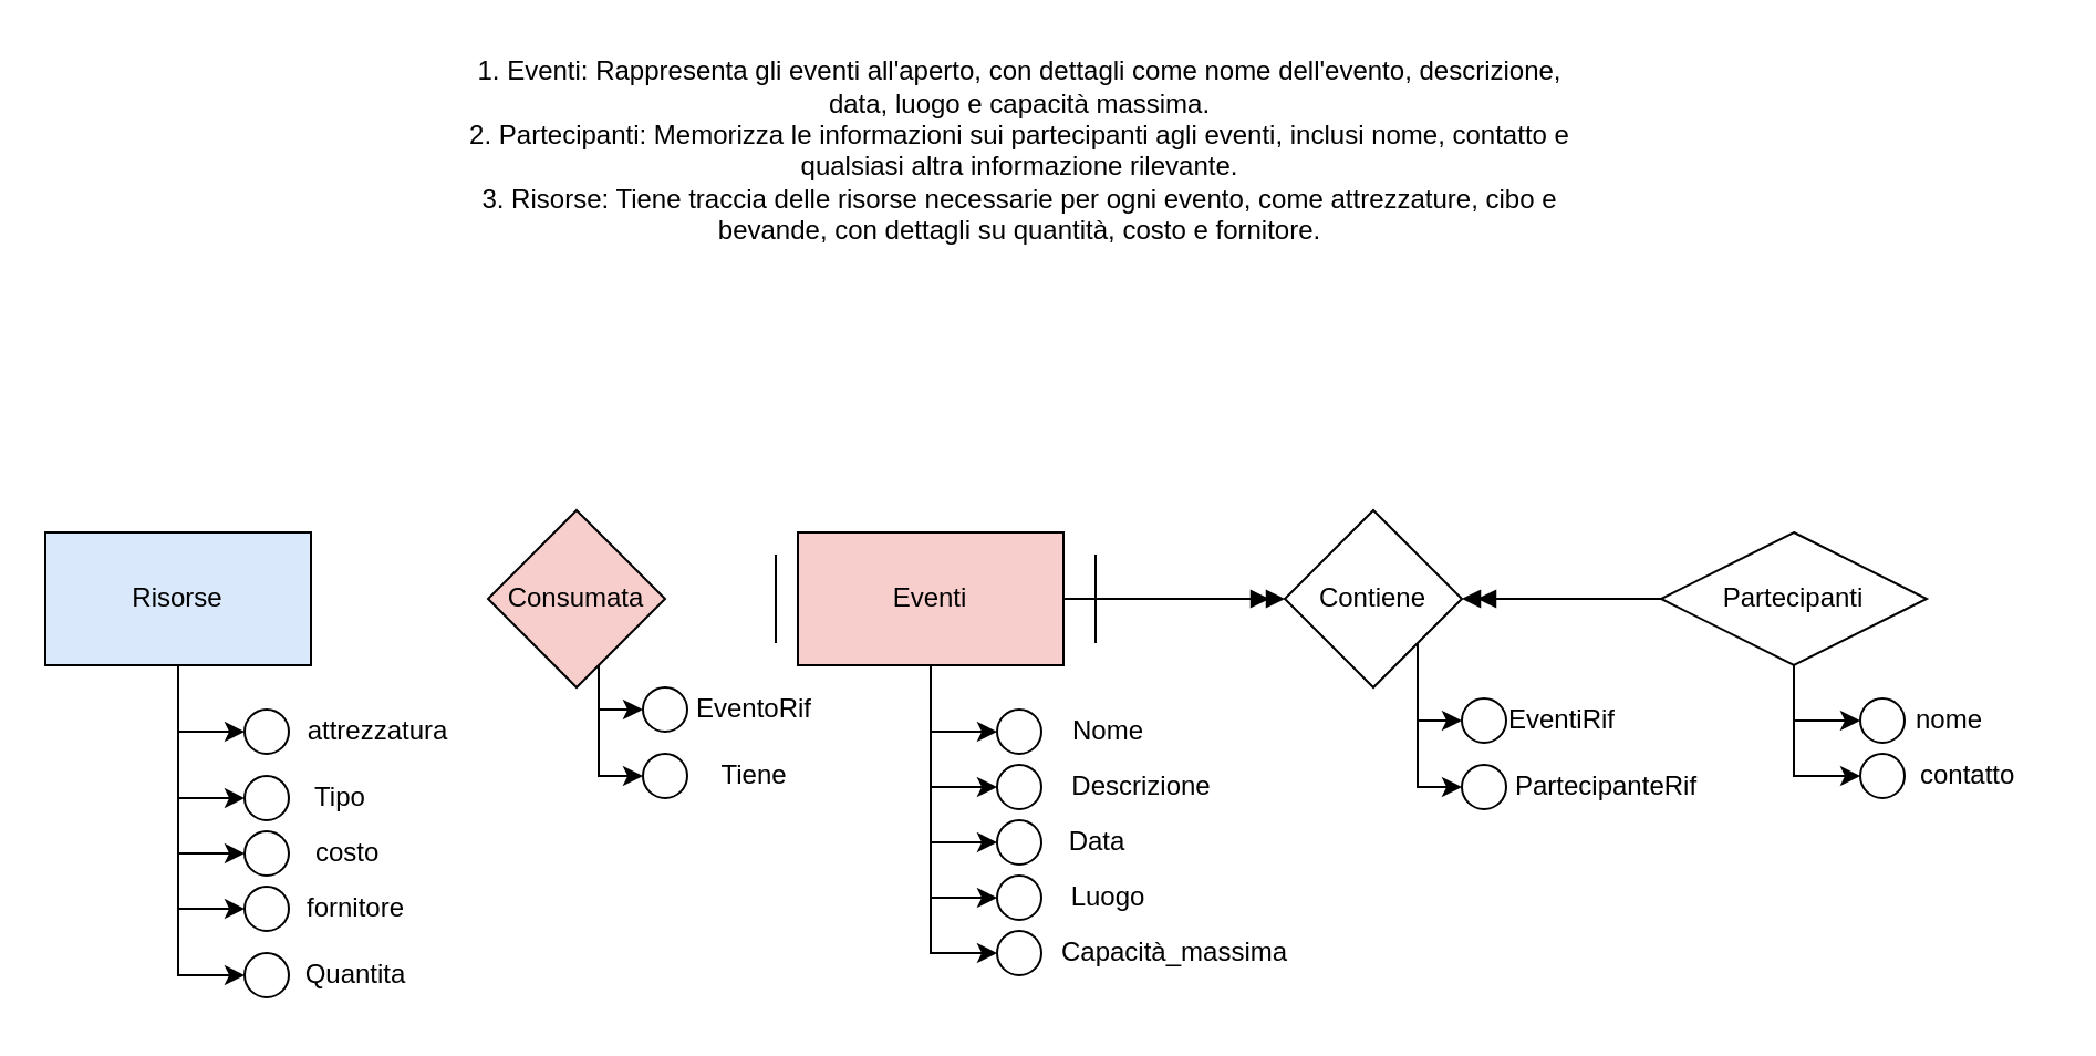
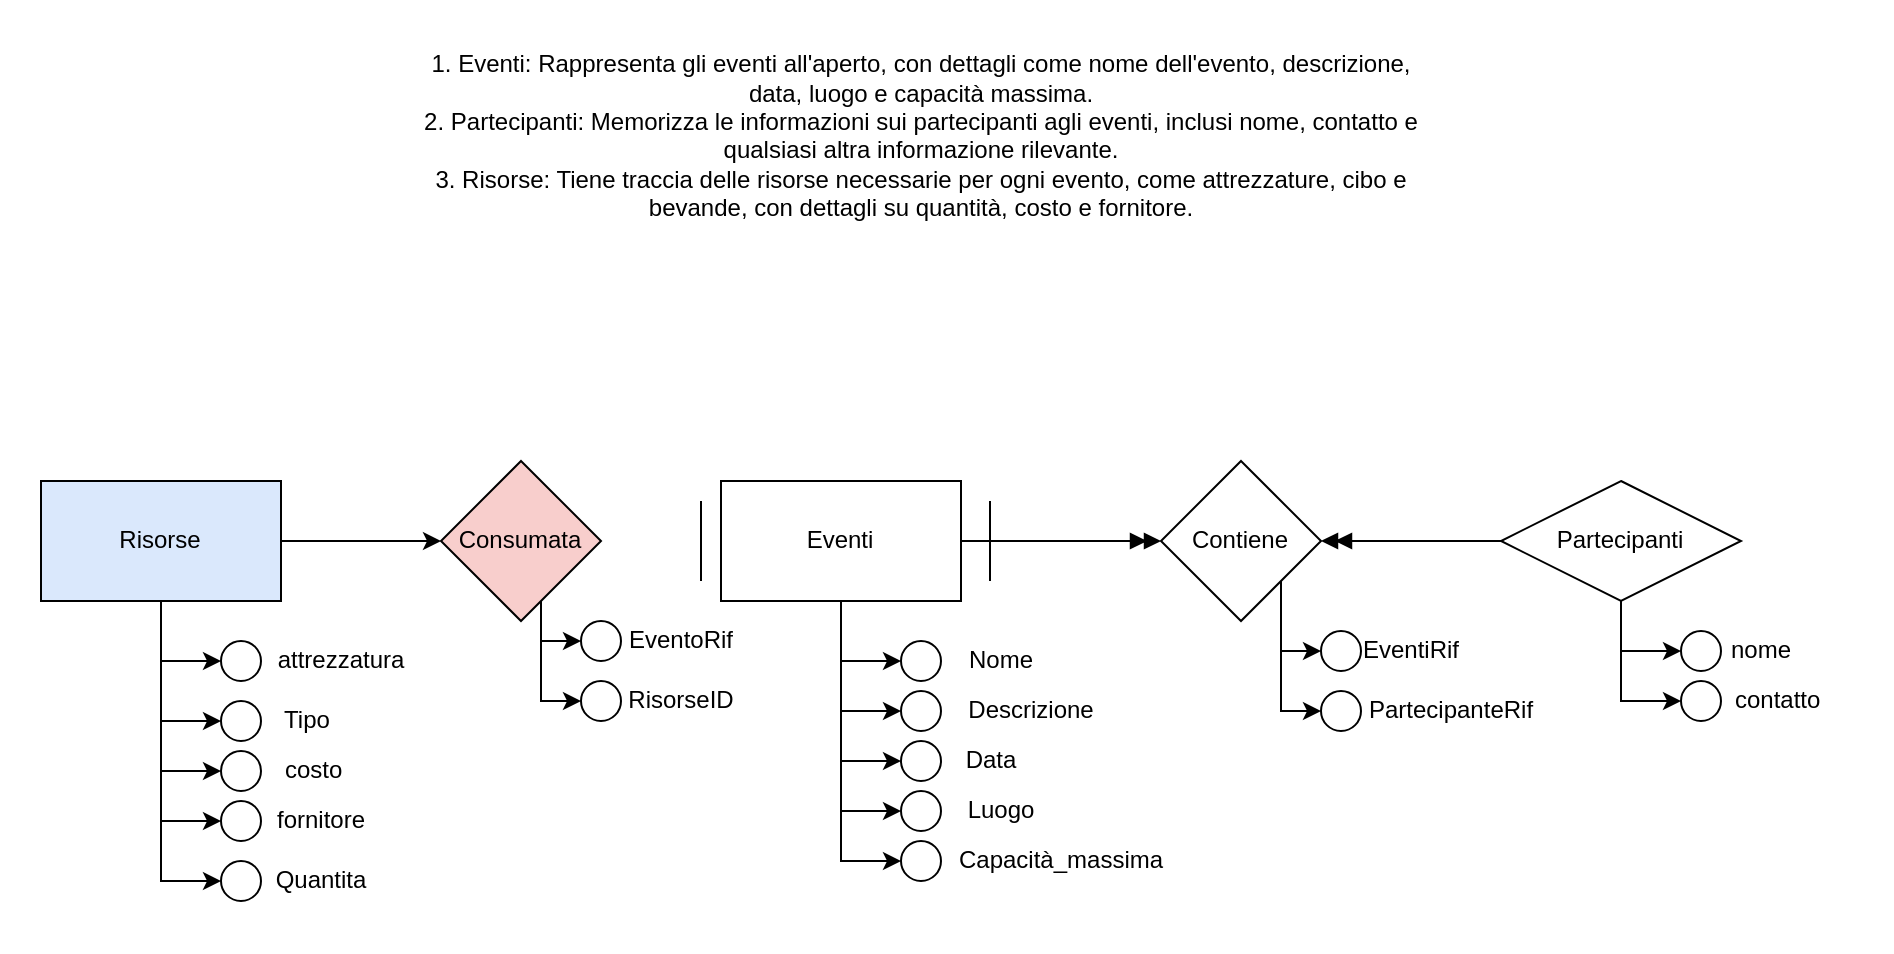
+ <mxCell id="16" style="edgeStyle=orthogonalEdgeStyle;rounded=0;orthogonalLoop=1;jettySize=auto;html=1;entryX=0;entryY=0.5;entryDx=0;entryDy=0;endArrow=classic;endFill=1;" edge="1" parent="1" source="19" target="39"><mxGeometry relative="1" as="geometry"><mxPoint x="185" y="270" as="targetPoint" /></mxGeometry></mxCell>
- <mxCell id="8" value="Eventi" style="rounded=0;whiteSpace=wrap;html=1;fillColor=#f8cecc;" vertex="1" parent="1"><mxGeometry x="360" y="240" width="120" height="60" as="geometry" /></mxCell>
+ <mxCell id="8" value="Eventi" style="rounded=0;whiteSpace=wrap;html=1;" vertex="1" parent="1"><mxGeometry x="360" y="240" width="120" height="60" as="geometry" /></mxCell>
- <mxCell id="56" value="Tiene" style="text;html=1;align=center;verticalAlign=middle;resizable=0;points=[];autosize=1;strokeColor=none;fillColor=none;" vertex="1" parent="1"><mxGeometry x="300" y="335" width="80" height="30" as="geometry" /></mxCell>
+ <mxCell id="56" value="RisorseID" style="text;html=1;align=center;verticalAlign=middle;resizable=0;points=[];autosize=1;strokeColor=none;fillColor=none;" vertex="1" parent="1"><mxGeometry x="300" y="335" width="80" height="30" as="geometry" /></mxCell>
